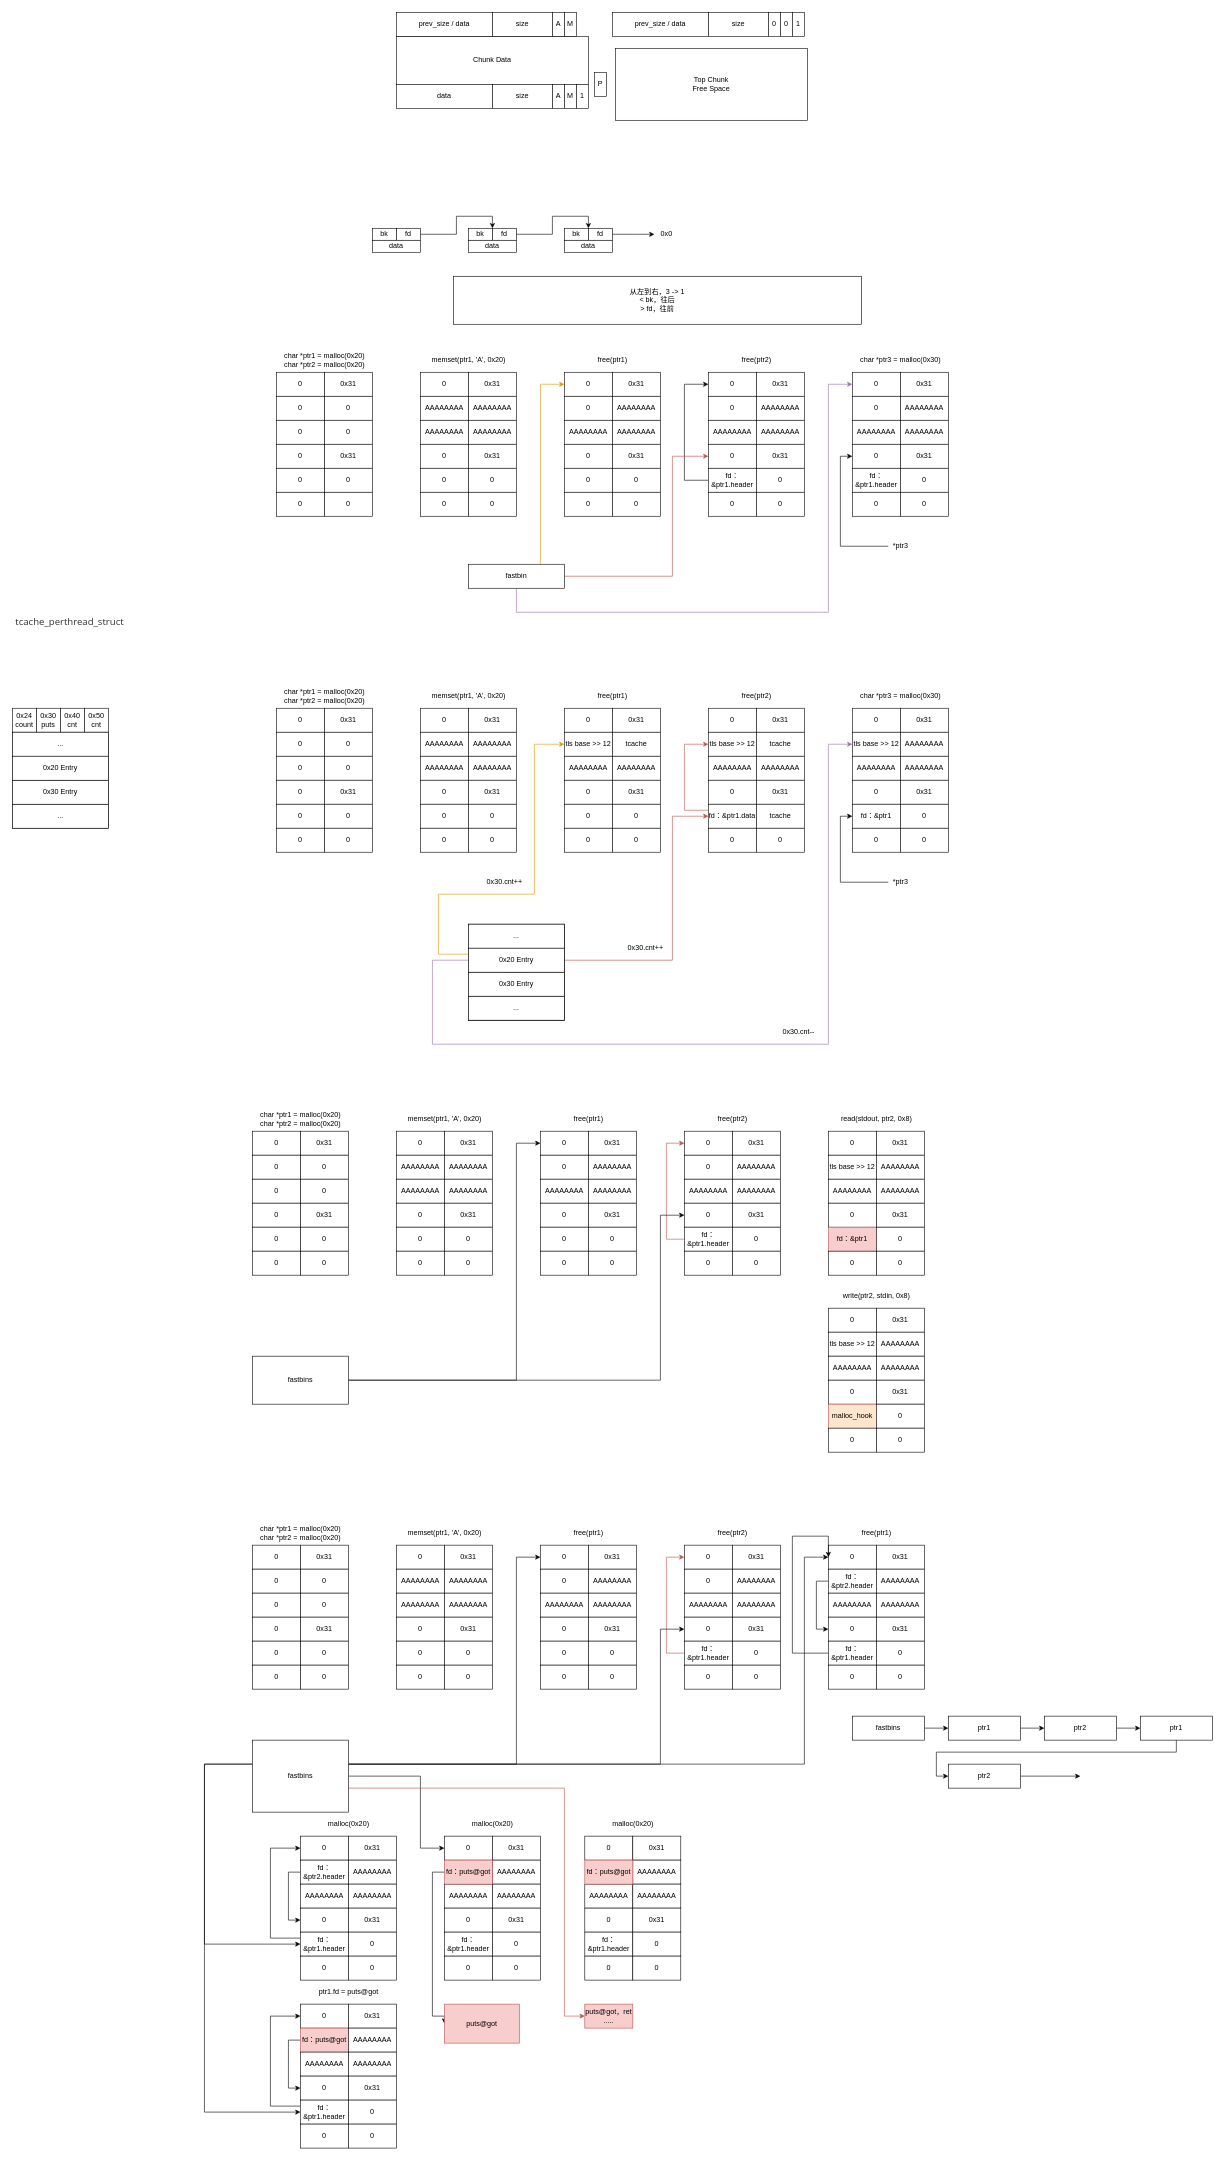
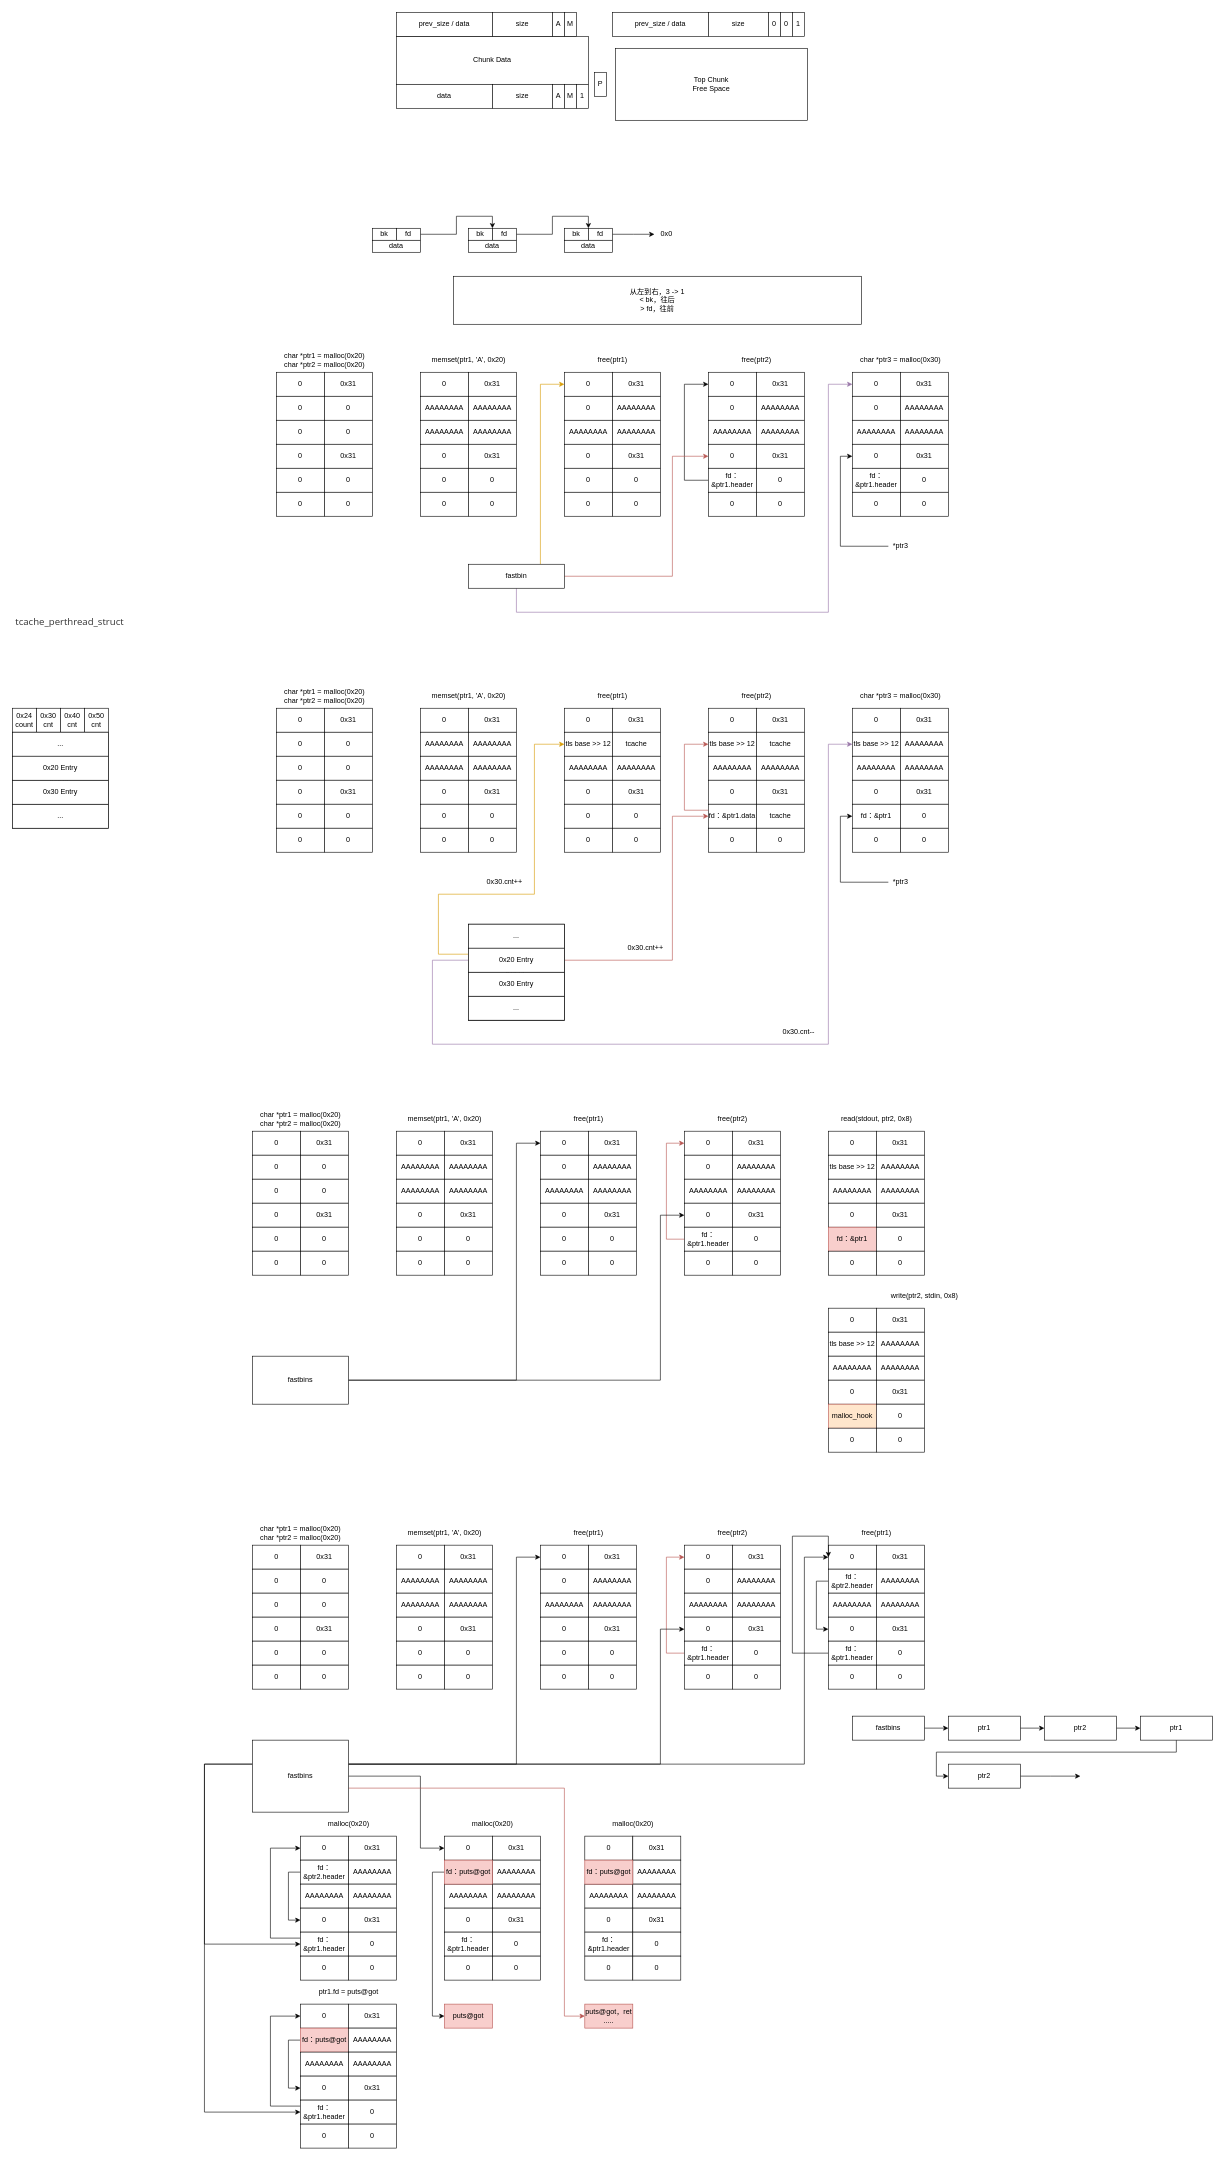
- <mxCell id="178" value="0x30&lt;br&gt;puts" style="rounded=0;whiteSpace=wrap;html=1;gradientColor=none;" parent="1" vertex="1"><mxGeometry x="60" y="1180" width="40" height="40" as="geometry" /></mxCell>
+ <mxCell id="178" value="0x30&lt;br&gt;cnt" style="rounded=0;whiteSpace=wrap;html=1;gradientColor=none;" parent="1" vertex="1"><mxGeometry x="60" y="1180" width="40" height="40" as="geometry" /></mxCell>
- <mxCell id="270" value="write(ptr2, stdin, 0x8)" style="text;html=1;align=center;verticalAlign=middle;resizable=0;points=[];autosize=1;strokeColor=none;fillColor=none;" vertex="1" parent="1"><mxGeometry x="1394.98" y="2150" width="130" height="20" as="geometry" /></mxCell>
+ <mxCell id="270" value="write(ptr2, stdin, 0x8)" style="text;html=1;align=center;verticalAlign=middle;resizable=0;points=[];autosize=1;strokeColor=none;fillColor=none;" vertex="1" parent="1"><mxGeometry x="1474.98" y="2150" width="130" height="20" as="geometry" /></mxCell>
- <mxCell id="407" value="puts@got" style="rounded=0;whiteSpace=wrap;html=1;fillColor=#f8cecc;strokeColor=#b85450;" vertex="1" parent="1"><mxGeometry x="740.01" y="3340" width="125" height="65" as="geometry" /></mxCell>
+ <mxCell id="407" value="puts@got" style="rounded=0;whiteSpace=wrap;html=1;fillColor=#f8cecc;strokeColor=#b85450;" vertex="1" parent="1"><mxGeometry x="740.01" y="3340" width="80" height="40" as="geometry" /></mxCell>
